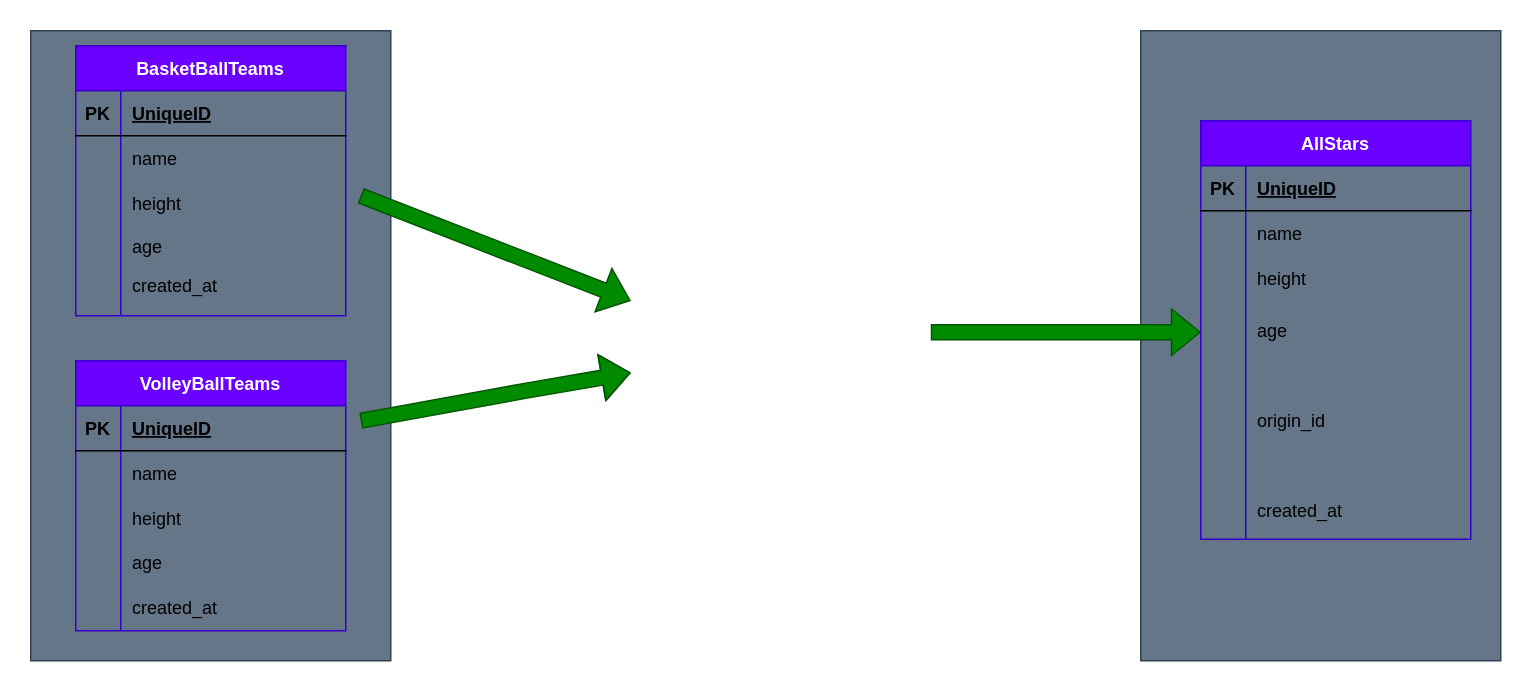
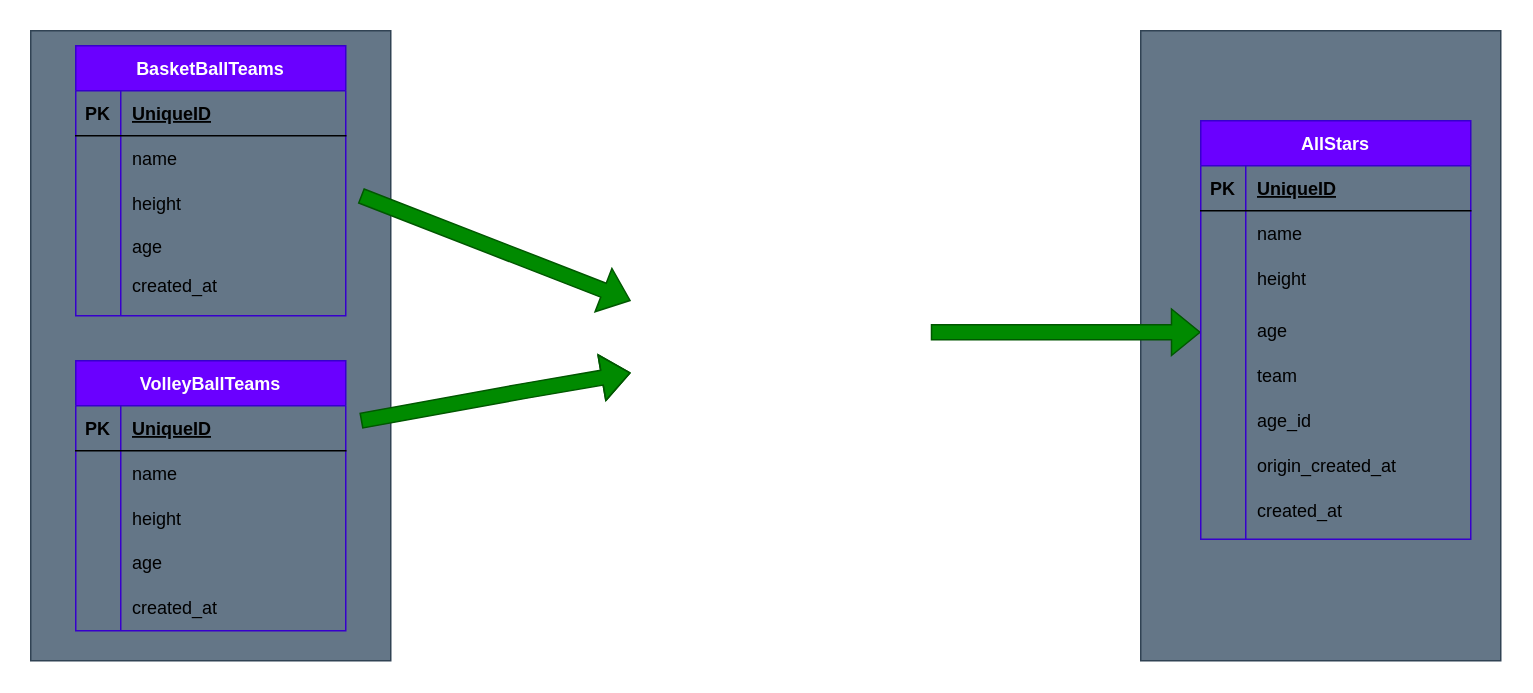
+ <mxCell id="48" value="team" style="shape=partialRectangle;connectable=0;fillColor=none;top=0;left=0;bottom=0;right=0;align=left;spacingLeft=6;overflow=hidden;" vertex="1" parent="1"><mxGeometry x="830" y="234.5" width="150" height="30" as="geometry"><mxRectangle width="150" height="30" as="alternateBounds" /></mxGeometry></mxCell>
- <mxCell id="49" value="origin_id" style="shape=partialRectangle;connectable=0;fillColor=none;top=0;left=0;bottom=0;right=0;align=left;spacingLeft=6;overflow=hidden;" vertex="1" parent="1"><mxGeometry x="830" y="264.5" width="150" height="30" as="geometry"><mxRectangle width="150" height="30" as="alternateBounds" /></mxGeometry></mxCell>
+ <mxCell id="49" value="age_id" style="shape=partialRectangle;connectable=0;fillColor=none;top=0;left=0;bottom=0;right=0;align=left;spacingLeft=6;overflow=hidden;" vertex="1" parent="1"><mxGeometry x="830" y="264.5" width="150" height="30" as="geometry"><mxRectangle width="150" height="30" as="alternateBounds" /></mxGeometry></mxCell>
+ <mxCell id="50" value="origin_created_at" style="shape=partialRectangle;connectable=0;fillColor=none;top=0;left=0;bottom=0;right=0;align=left;spacingLeft=6;overflow=hidden;" vertex="1" parent="1"><mxGeometry x="830" y="294.5" width="150" height="30" as="geometry"><mxRectangle width="150" height="30" as="alternateBounds" /></mxGeometry></mxCell>
